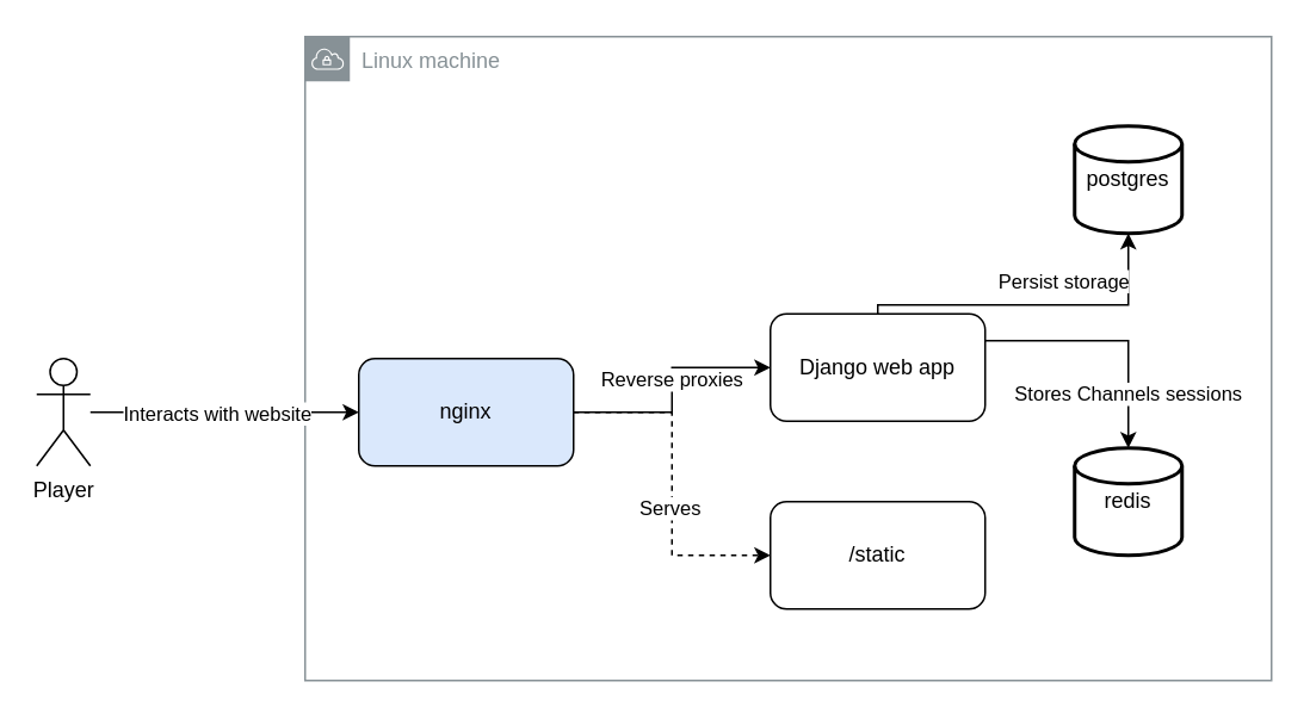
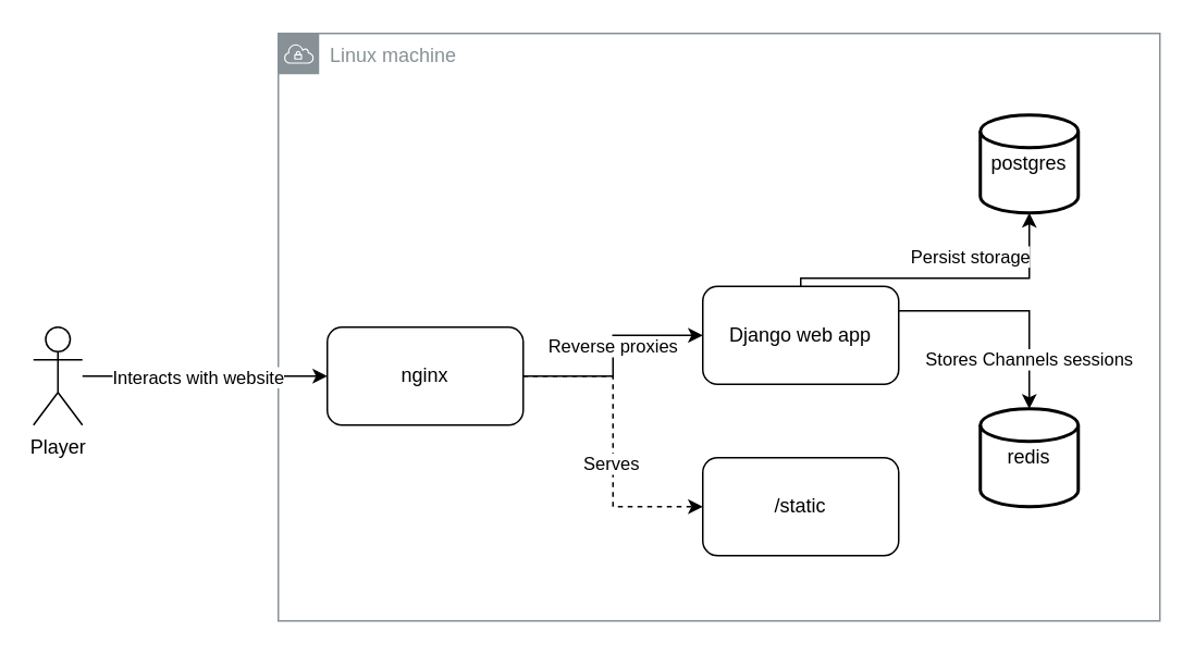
- <mxCell id="17" value="nginx" style="rounded=1;whiteSpace=wrap;html=1;fillColor=#dae8fc;" vertex="1" parent="1"><mxGeometry x="200" y="200" width="120" height="60" as="geometry" /></mxCell>
+ <mxCell id="17" value="nginx" style="rounded=1;whiteSpace=wrap;html=1;" vertex="1" parent="1"><mxGeometry x="200" y="200" width="120" height="60" as="geometry" /></mxCell>
